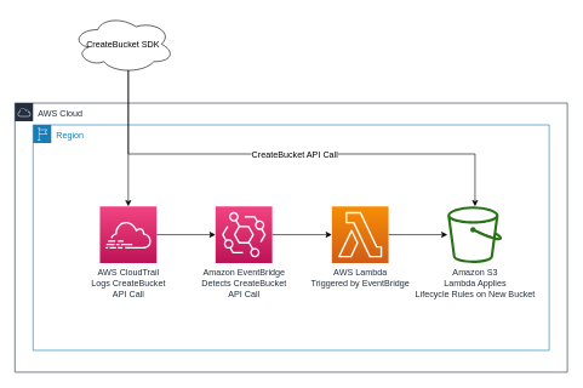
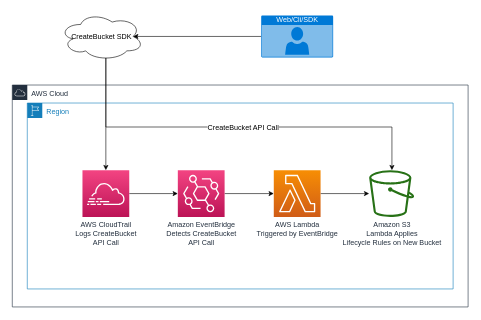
+ <mxCell id="9" style="edgeStyle=orthogonalEdgeStyle;rounded=0;orthogonalLoop=1;jettySize=auto;html=1;exitX=0;exitY=0.5;exitDx=0;exitDy=0;exitPerimeter=0;entryX=0.875;entryY=0.5;entryDx=0;entryDy=0;entryPerimeter=0;" parent="1" source="10" target="8" edge="1"><mxGeometry relative="1" as="geometry" /></mxCell>
+ <mxCell id="10" value="Web/Cli/SDK" style="html=1;strokeColor=none;fillColor=#0079D6;labelPosition=center;verticalLabelPosition=middle;verticalAlign=top;align=center;fontSize=12;outlineConnect=0;spacingTop=-6;fontColor=#FFFFFF;shape=mxgraph.sitemap.user;" parent="1" vertex="1"><mxGeometry x="435" y="25" width="120" height="70" as="geometry" /></mxCell>
